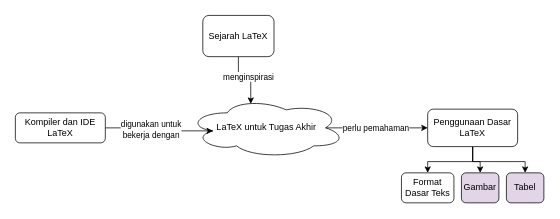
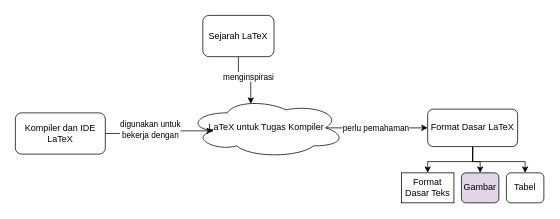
- <mxCell id="10" value="Kompiler dan IDE LaTeX" style="rounded=1;whiteSpace=wrap;html=1;fontSize=12;glass=0;strokeWidth=1;shadow=0;" vertex="1" parent="1"><mxGeometry x="20" y="150" width="120" height="40" as="geometry" /></mxCell>
+ <mxCell id="10" value="Kompiler dan IDE LaTeX" style="rounded=1;whiteSpace=wrap;html=1;fontSize=12;glass=0;strokeWidth=1;shadow=0;" vertex="1" parent="1"><mxGeometry x="20" y="150" width="120" height="55" as="geometry" /></mxCell>
- <mxCell id="4" value="LaTeX untuk Tugas Akhir" style="ellipse;shape=cloud;whiteSpace=wrap;html=1;" vertex="1" parent="1"><mxGeometry x="250" y="130" width="210" height="80" as="geometry" /></mxCell>
+ <mxCell id="4" value="LaTeX untuk Tugas Kompiler" style="ellipse;shape=cloud;whiteSpace=wrap;html=1;" vertex="1" parent="1"><mxGeometry x="250" y="130" width="210" height="80" as="geometry" /></mxCell>
- <mxCell id="14" value="Penggunaan Dasar LaTeX" style="rounded=1;whiteSpace=wrap;html=1;" vertex="1" parent="1"><mxGeometry x="570" y="145" width="120" height="50" as="geometry" /></mxCell>
+ <mxCell id="14" value="Format Dasar LaTeX" style="rounded=1;whiteSpace=wrap;html=1;" vertex="1" parent="1"><mxGeometry x="570" y="145" width="120" height="50" as="geometry" /></mxCell>
- <mxCell id="15" value="Format Dasar Teks" style="rounded=1;whiteSpace=wrap;html=1;" vertex="1" parent="1"><mxGeometry x="535" y="230" width="70" height="40" as="geometry" /></mxCell>
+ <mxCell id="15" value="Format Dasar Teks" style="whiteSpace=wrap;html=1;rounded=0;" vertex="1" parent="1"><mxGeometry x="535" y="230" width="70" height="40" as="geometry" /></mxCell>
- <mxCell id="17" value="Tabel" style="rounded=1;whiteSpace=wrap;html=1;fillColor=#e1d5e7;" vertex="1" parent="1"><mxGeometry x="675" y="230" width="50" height="40" as="geometry" /></mxCell>
+ <mxCell id="17" value="Tabel" style="rounded=1;whiteSpace=wrap;html=1;" vertex="1" parent="1"><mxGeometry x="675" y="230" width="50" height="40" as="geometry" /></mxCell>
